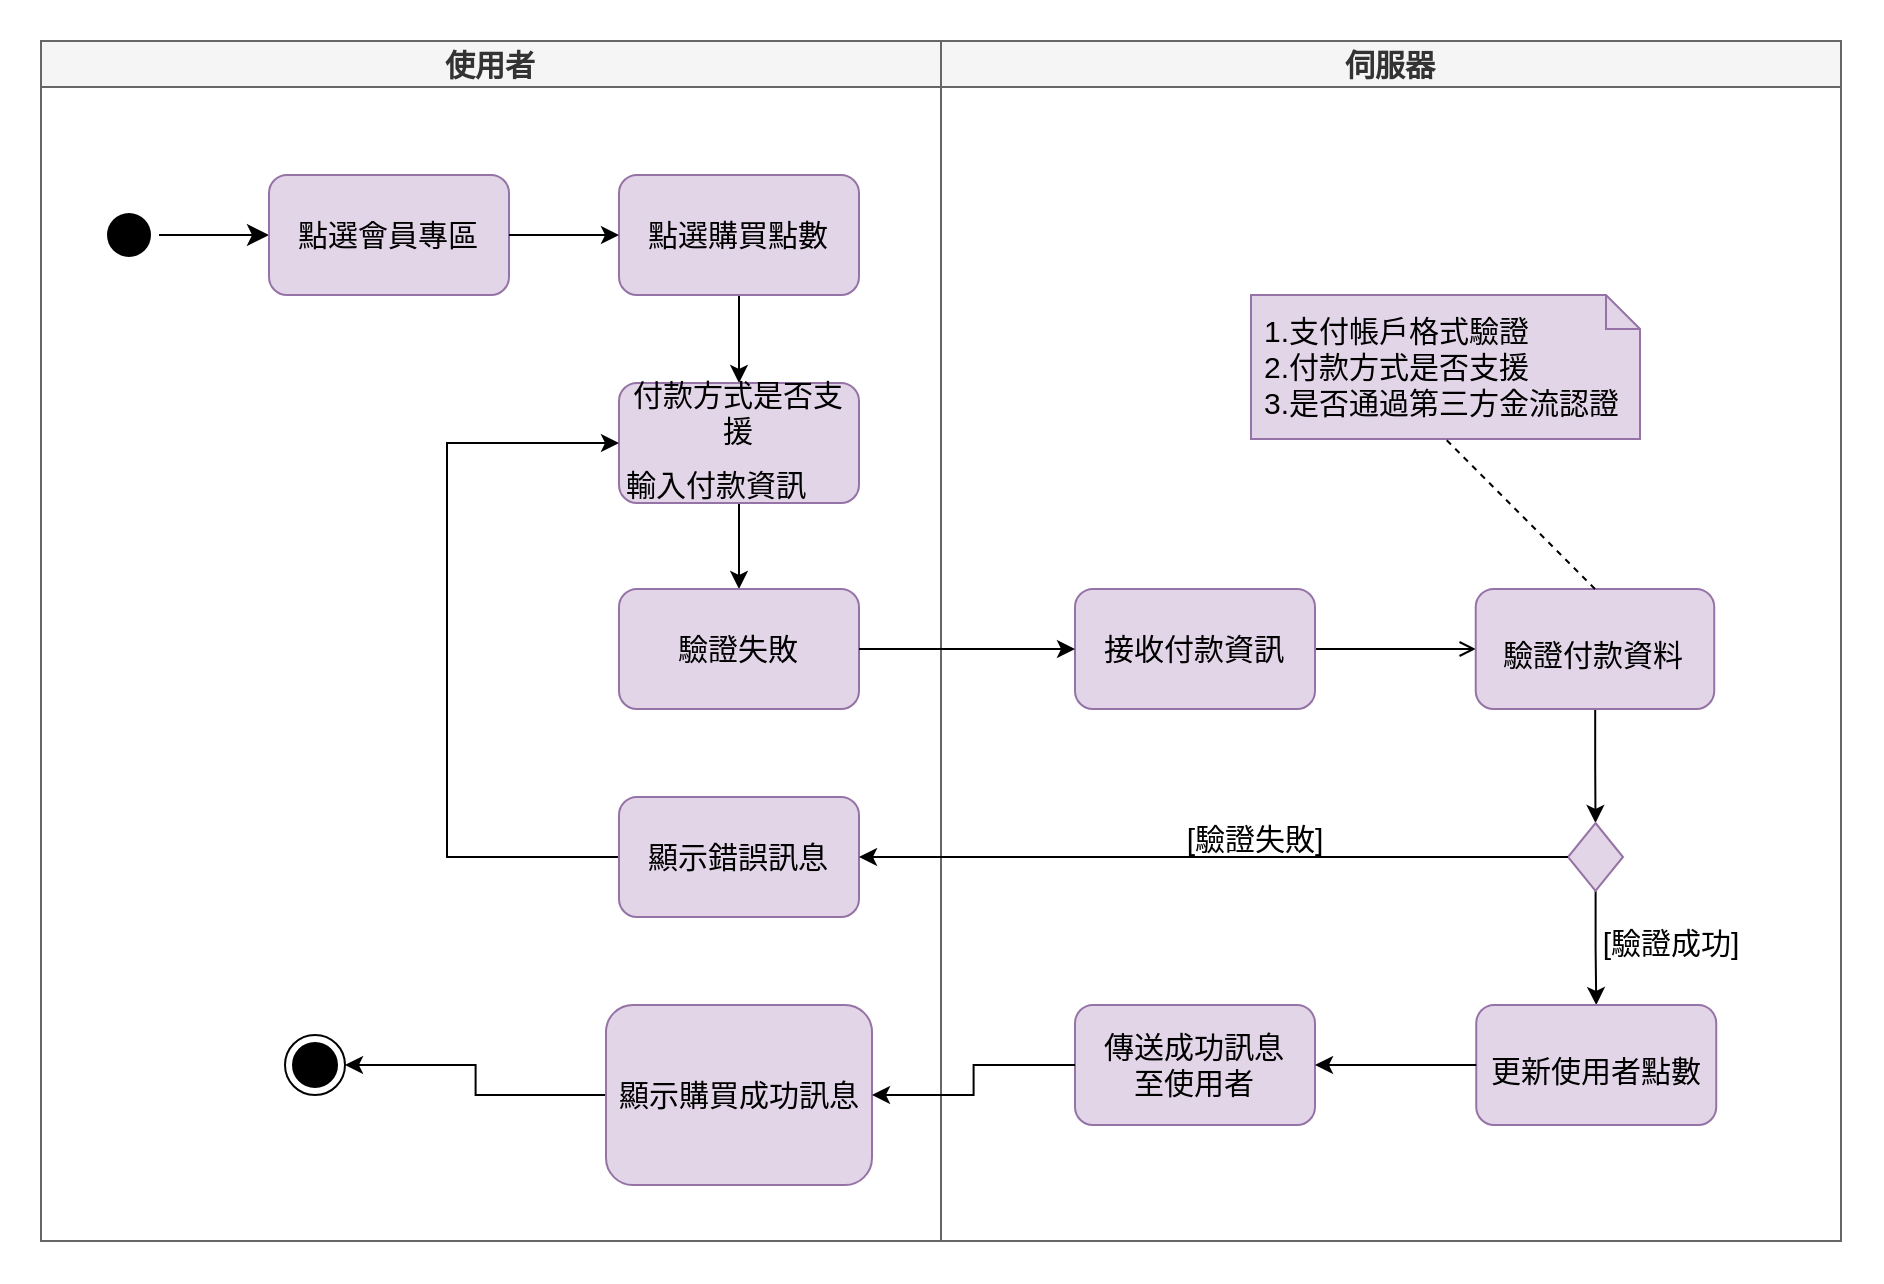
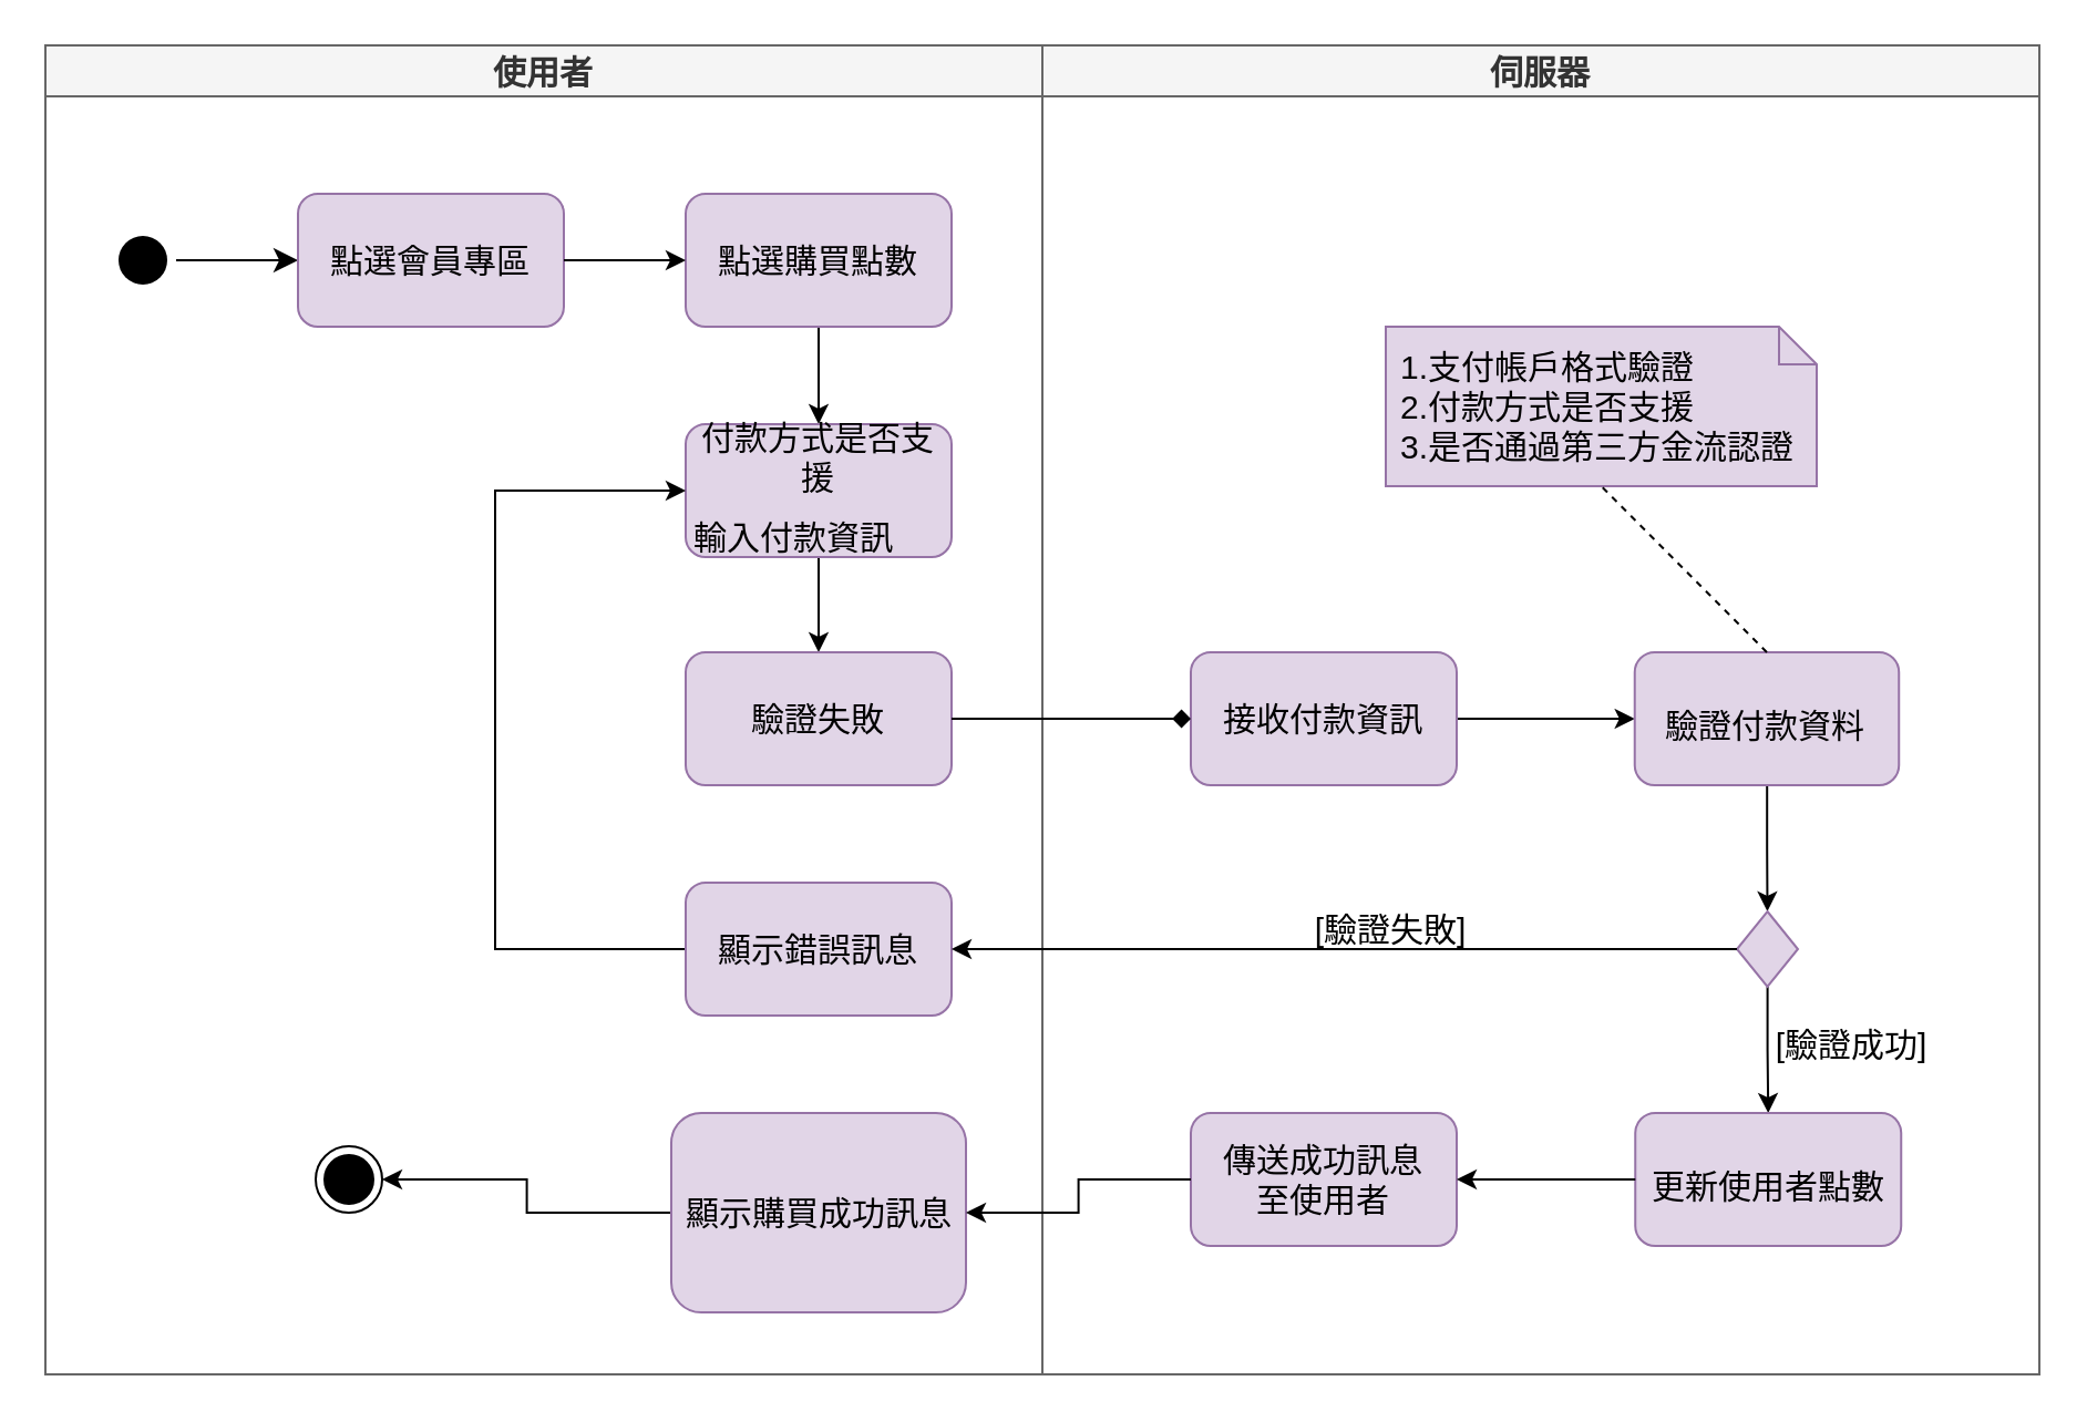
- <mxCell id="31" style="edgeStyle=orthogonalEdgeStyle;rounded=0;orthogonalLoop=1;jettySize=auto;html=1;entryX=0;entryY=0.5;entryDx=0;entryDy=0;" edge="1" parent="1" source="14" target="20"><mxGeometry relative="1" as="geometry" /></mxCell>
+ <mxCell id="31" style="edgeStyle=orthogonalEdgeStyle;rounded=0;orthogonalLoop=1;jettySize=auto;html=1;entryX=0;entryY=0.5;entryDx=0;entryDy=0;endArrow=diamond;" edge="1" parent="1" source="14" target="20"><mxGeometry relative="1" as="geometry" /></mxCell>
- <mxCell id="19" value="" style="endArrow=open;strokeColor=#000000;endFill=1;rounded=0;entryX=0;entryY=0.5;entryDx=0;entryDy=0;exitX=1;exitY=0.5;exitDx=0;exitDy=0;fontSize=15;" edge="1" parent="17" source="20" target="22"><mxGeometry relative="1" as="geometry"><mxPoint x="124.545" y="142" as="sourcePoint" /><mxPoint x="125" y="195" as="targetPoint" /></mxGeometry></mxCell>
+ <mxCell id="19" value="" style="endArrow=classic;strokeColor=#000000;endFill=1;rounded=0;entryX=0;entryY=0.5;entryDx=0;entryDy=0;exitX=1;exitY=0.5;exitDx=0;exitDy=0;fontSize=15;" edge="1" parent="17" source="20" target="22"><mxGeometry relative="1" as="geometry"><mxPoint x="124.545" y="142" as="sourcePoint" /><mxPoint x="125" y="195" as="targetPoint" /></mxGeometry></mxCell>
